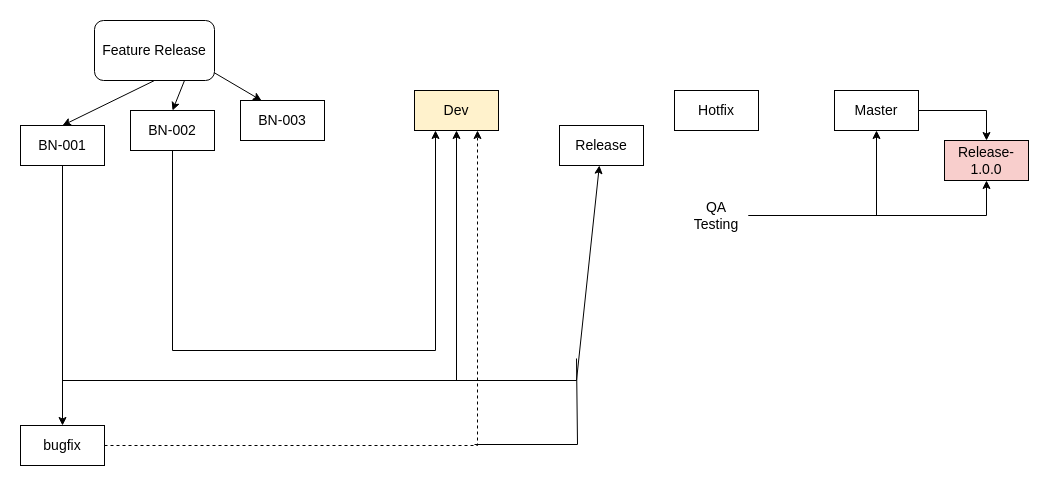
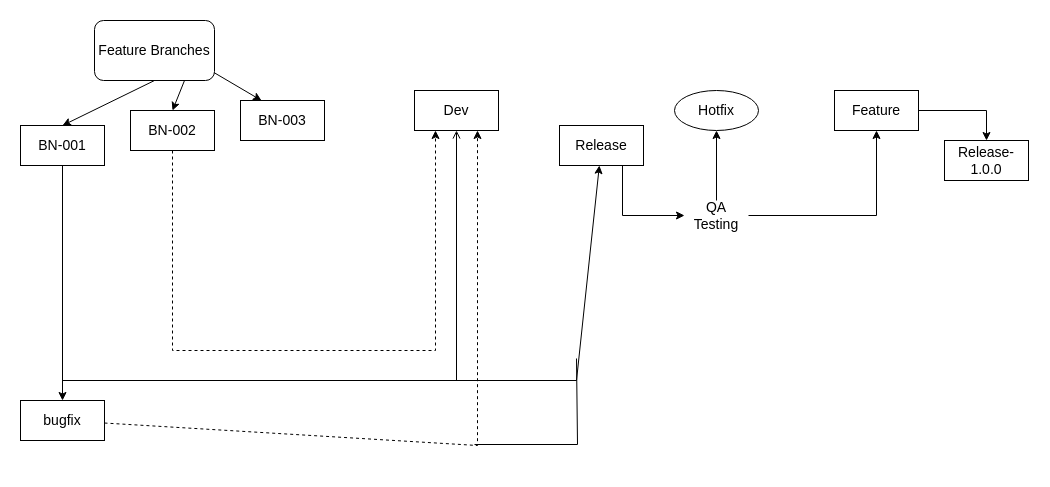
- <mxCell id="25" value="Feature Release" style="rounded=1;whiteSpace=wrap;html=1;fontSize=14;" vertex="1" parent="1"><mxGeometry x="94" y="20" width="120" height="60" as="geometry" /></mxCell>
+ <mxCell id="25" value="Feature Branches" style="rounded=1;whiteSpace=wrap;html=1;fontSize=14;" vertex="1" parent="1"><mxGeometry x="94" y="20" width="120" height="60" as="geometry" /></mxCell>
- <mxCell id="2" value="&lt;span style=&quot;font-size: 14px;&quot;&gt;Dev&lt;/span&gt;" style="rounded=0;whiteSpace=wrap;html=1;fillColor=#fff2cc;" vertex="1" parent="1"><mxGeometry x="414" y="90" width="84" height="40" as="geometry" /></mxCell>
+ <mxCell id="2" value="&lt;span style=&quot;font-size: 14px;&quot;&gt;Dev&lt;/span&gt;" style="rounded=0;whiteSpace=wrap;html=1;" vertex="1" parent="1"><mxGeometry x="414" y="90" width="84" height="40" as="geometry" /></mxCell>
- <mxCell id="17" value="&lt;span style=&quot;font-size: 14px;&quot;&gt;Hotfix&lt;/span&gt;" style="rounded=0;whiteSpace=wrap;html=1;" vertex="1" parent="1"><mxGeometry x="674" y="90" width="84" height="40" as="geometry" /></mxCell>
+ <mxCell id="17" value="&lt;span style=&quot;font-size: 14px;&quot;&gt;Hotfix&lt;/span&gt;" style="ellipse;whiteSpace=wrap;html=1;" vertex="1" parent="1"><mxGeometry x="674" y="90" width="84" height="40" as="geometry" /></mxCell>
- <mxCell id="7" value="&lt;font style=&quot;font-size: 14px;&quot;&gt;Master&lt;/font&gt;" style="rounded=0;whiteSpace=wrap;html=1;" vertex="1" parent="1"><mxGeometry x="834" y="90" width="84" height="40" as="geometry" /></mxCell>
+ <mxCell id="7" value="&lt;font style=&quot;font-size: 14px;&quot;&gt;Feature&lt;/font&gt;" style="rounded=0;whiteSpace=wrap;html=1;" vertex="1" parent="1"><mxGeometry x="834" y="90" width="84" height="40" as="geometry" /></mxCell>
- <mxCell id="8" style="edgeStyle=none;rounded=0;orthogonalLoop=1;jettySize=auto;html=1;exitX=0.5;exitY=1;exitDx=0;exitDy=0;entryX=0.5;entryY=1;entryDx=0;entryDy=0;fontSize=14;" edge="1" parent="1" source="9" target="2"><mxGeometry relative="1" as="geometry"><Array as="points"><mxPoint x="62" y="380" /><mxPoint x="456" y="380" /></Array></mxGeometry></mxCell>
+ <mxCell id="8" style="edgeStyle=none;rounded=0;orthogonalLoop=1;jettySize=auto;html=1;exitX=0.5;exitY=1;exitDx=0;exitDy=0;entryX=0.5;entryY=1;entryDx=0;entryDy=0;fontSize=14;endArrow=open;" edge="1" parent="1" source="9" target="2"><mxGeometry relative="1" as="geometry"><Array as="points"><mxPoint x="62" y="380" /><mxPoint x="456" y="380" /></Array></mxGeometry></mxCell>
- <mxCell id="18" value="&lt;span style=&quot;font-size: 14px;&quot;&gt;Release-1.0.0&lt;/span&gt;" style="rounded=0;whiteSpace=wrap;html=1;fillColor=#f8cecc;" vertex="1" parent="1"><mxGeometry x="944" y="140" width="84" height="40" as="geometry" /></mxCell>
+ <mxCell id="18" value="&lt;span style=&quot;font-size: 14px;&quot;&gt;Release-1.0.0&lt;/span&gt;" style="rounded=0;whiteSpace=wrap;html=1;" vertex="1" parent="1"><mxGeometry x="944" y="140" width="84" height="40" as="geometry" /></mxCell>
+ <mxCell id="3" style="edgeStyle=orthogonalEdgeStyle;rounded=0;orthogonalLoop=1;jettySize=auto;html=1;exitX=0.75;exitY=1;exitDx=0;exitDy=0;entryX=0;entryY=0.5;entryDx=0;entryDy=0;fontSize=14;" edge="1" parent="1" source="5" target="13"><mxGeometry relative="1" as="geometry" /></mxCell>
- <mxCell id="12" style="edgeStyle=orthogonalEdgeStyle;rounded=0;orthogonalLoop=1;jettySize=auto;html=1;fontSize=14;" edge="1" parent="1" source="13" target="18"><mxGeometry relative="1" as="geometry" /></mxCell>
+ <mxCell id="12" style="edgeStyle=orthogonalEdgeStyle;rounded=0;orthogonalLoop=1;jettySize=auto;html=1;entryX=0.5;entryY=1;entryDx=0;entryDy=0;fontSize=14;" edge="1" parent="1" source="13" target="17"><mxGeometry relative="1" as="geometry" /></mxCell>
- <mxCell id="19" style="edgeStyle=none;rounded=0;orthogonalLoop=1;jettySize=auto;html=1;entryX=0.25;entryY=1;entryDx=0;entryDy=0;fontSize=14;" edge="1" parent="1" source="20" target="2"><mxGeometry relative="1" as="geometry"><Array as="points"><mxPoint x="172" y="350" /><mxPoint x="435" y="350" /></Array></mxGeometry></mxCell>
+ <mxCell id="19" style="edgeStyle=none;rounded=0;orthogonalLoop=1;jettySize=auto;html=1;entryX=0.25;entryY=1;entryDx=0;entryDy=0;fontSize=14;dashed=1;" edge="1" parent="1" source="20" target="2"><mxGeometry relative="1" as="geometry"><Array as="points"><mxPoint x="172" y="350" /><mxPoint x="435" y="350" /></Array></mxGeometry></mxCell>
- <mxCell id="16" value="&lt;font style=&quot;font-size: 14px;&quot;&gt;bugfix&lt;/font&gt;" style="rounded=0;whiteSpace=wrap;html=1;" vertex="1" parent="1"><mxGeometry x="20" y="425" width="84" height="40" as="geometry" /></mxCell>
+ <mxCell id="16" value="&lt;font style=&quot;font-size: 14px;&quot;&gt;bugfix&lt;/font&gt;" style="rounded=0;whiteSpace=wrap;html=1;" vertex="1" parent="1"><mxGeometry x="20" y="400" width="84" height="40" as="geometry" /></mxCell>
